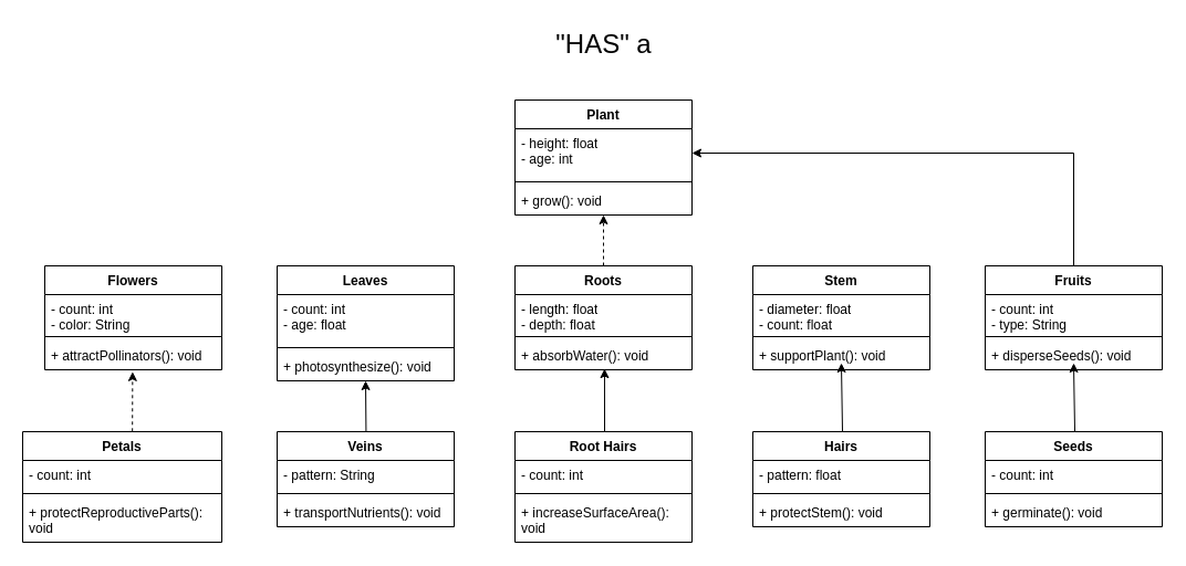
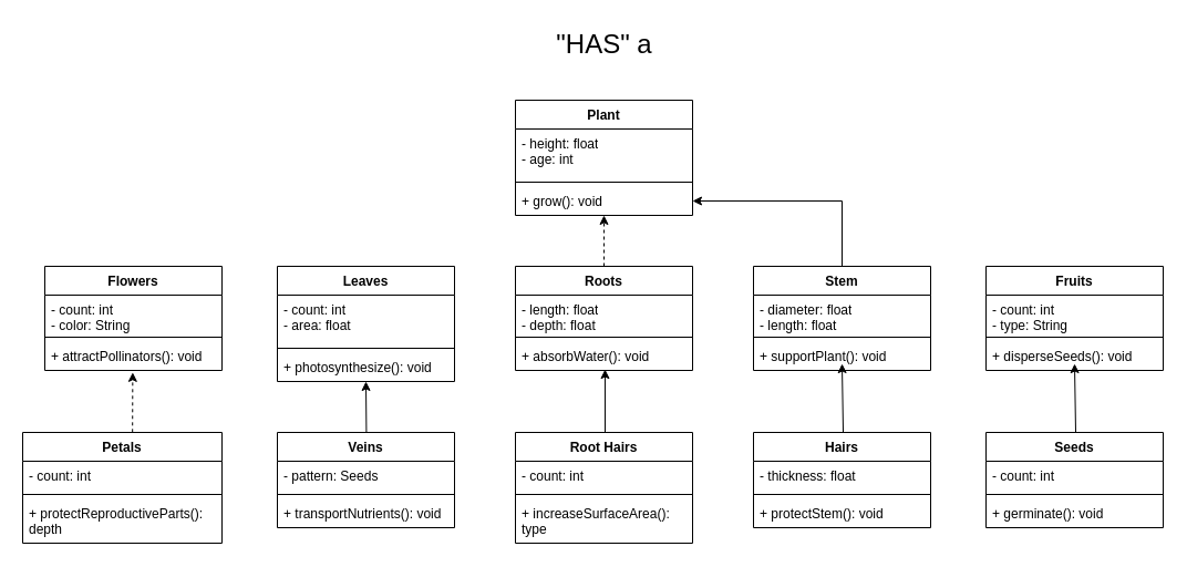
- <mxCell id="23" style="edgeStyle=orthogonalEdgeStyle;rounded=0;orthogonalLoop=1;jettySize=auto;html=1;entryX=1;entryY=0.5;entryDx=0;entryDy=0;" edge="1" parent="1" source="24" target="3"><mxGeometry relative="1" as="geometry" /></mxCell>
+ <mxCell id="10" style="edgeStyle=orthogonalEdgeStyle;rounded=0;orthogonalLoop=1;jettySize=auto;html=1;entryX=1;entryY=0.5;entryDx=0;entryDy=0;" edge="1" parent="1" source="11" target="5"><mxGeometry relative="1" as="geometry" /></mxCell>
- <mxCell id="16" value="- count: int&lt;br&gt;- age: float " style="text;strokeColor=none;fillColor=none;align=left;verticalAlign=top;spacingLeft=4;spacingRight=4;overflow=hidden;rotatable=0;points=[[0,0.5],[1,0.5]];portConstraint=eastwest;whiteSpace=wrap;html=1;" vertex="1" parent="15"><mxGeometry y="26" width="160" height="44" as="geometry" /></mxCell>
+ <mxCell id="16" value="- count: int&lt;br&gt;- area: float " style="text;strokeColor=none;fillColor=none;align=left;verticalAlign=top;spacingLeft=4;spacingRight=4;overflow=hidden;rotatable=0;points=[[0,0.5],[1,0.5]];portConstraint=eastwest;whiteSpace=wrap;html=1;" vertex="1" parent="15"><mxGeometry y="26" width="160" height="44" as="geometry" /></mxCell>
- <mxCell id="12" value="- diameter: float&lt;div&gt;- count: float&lt;br&gt;&lt;/div&gt;" style="text;strokeColor=none;fillColor=none;align=left;verticalAlign=top;spacingLeft=4;spacingRight=4;overflow=hidden;rotatable=0;points=[[0,0.5],[1,0.5]];portConstraint=eastwest;whiteSpace=wrap;html=1;" vertex="1" parent="11"><mxGeometry y="26" width="160" height="34" as="geometry" /></mxCell>
+ <mxCell id="12" value="- diameter: float&lt;div&gt;- length: float&lt;br&gt;&lt;/div&gt;" style="text;strokeColor=none;fillColor=none;align=left;verticalAlign=top;spacingLeft=4;spacingRight=4;overflow=hidden;rotatable=0;points=[[0,0.5],[1,0.5]];portConstraint=eastwest;whiteSpace=wrap;html=1;" vertex="1" parent="11"><mxGeometry y="26" width="160" height="34" as="geometry" /></mxCell>
- <mxCell id="41" value="- pattern: String" style="text;strokeColor=none;fillColor=none;align=left;verticalAlign=top;spacingLeft=4;spacingRight=4;overflow=hidden;rotatable=0;points=[[0,0.5],[1,0.5]];portConstraint=eastwest;whiteSpace=wrap;html=1;" vertex="1" parent="40"><mxGeometry y="26" width="160" height="26" as="geometry" /></mxCell>
+ <mxCell id="41" value="- pattern: Seeds" style="text;strokeColor=none;fillColor=none;align=left;verticalAlign=top;spacingLeft=4;spacingRight=4;overflow=hidden;rotatable=0;points=[[0,0.5],[1,0.5]];portConstraint=eastwest;whiteSpace=wrap;html=1;" vertex="1" parent="40"><mxGeometry y="26" width="160" height="26" as="geometry" /></mxCell>
- <mxCell id="45" value="- pattern: float" style="text;strokeColor=none;fillColor=none;align=left;verticalAlign=top;spacingLeft=4;spacingRight=4;overflow=hidden;rotatable=0;points=[[0,0.5],[1,0.5]];portConstraint=eastwest;whiteSpace=wrap;html=1;" vertex="1" parent="44"><mxGeometry y="26" width="160" height="26" as="geometry" /></mxCell>
+ <mxCell id="45" value="- thickness: float" style="text;strokeColor=none;fillColor=none;align=left;verticalAlign=top;spacingLeft=4;spacingRight=4;overflow=hidden;rotatable=0;points=[[0,0.5],[1,0.5]];portConstraint=eastwest;whiteSpace=wrap;html=1;" vertex="1" parent="44"><mxGeometry y="26" width="160" height="26" as="geometry" /></mxCell>
- <mxCell id="35" value="+ protectReproductiveParts(): void" style="text;strokeColor=none;fillColor=none;align=left;verticalAlign=top;spacingLeft=4;spacingRight=4;overflow=hidden;rotatable=0;points=[[0,0.5],[1,0.5]];portConstraint=eastwest;whiteSpace=wrap;html=1;" vertex="1" parent="32"><mxGeometry y="60" width="180" height="40" as="geometry" /></mxCell>
+ <mxCell id="35" value="+ protectReproductiveParts(): depth" style="text;strokeColor=none;fillColor=none;align=left;verticalAlign=top;spacingLeft=4;spacingRight=4;overflow=hidden;rotatable=0;points=[[0,0.5],[1,0.5]];portConstraint=eastwest;whiteSpace=wrap;html=1;" vertex="1" parent="32"><mxGeometry y="60" width="180" height="40" as="geometry" /></mxCell>
- <mxCell id="39" value="+ increaseSurfaceArea(): void " style="text;strokeColor=none;fillColor=none;align=left;verticalAlign=top;spacingLeft=4;spacingRight=4;overflow=hidden;rotatable=0;points=[[0,0.5],[1,0.5]];portConstraint=eastwest;whiteSpace=wrap;html=1;" vertex="1" parent="36"><mxGeometry y="60" width="160" height="40" as="geometry" /></mxCell>
+ <mxCell id="39" value="+ increaseSurfaceArea(): type " style="text;strokeColor=none;fillColor=none;align=left;verticalAlign=top;spacingLeft=4;spacingRight=4;overflow=hidden;rotatable=0;points=[[0,0.5],[1,0.5]];portConstraint=eastwest;whiteSpace=wrap;html=1;" vertex="1" parent="36"><mxGeometry y="60" width="160" height="40" as="geometry" /></mxCell>
